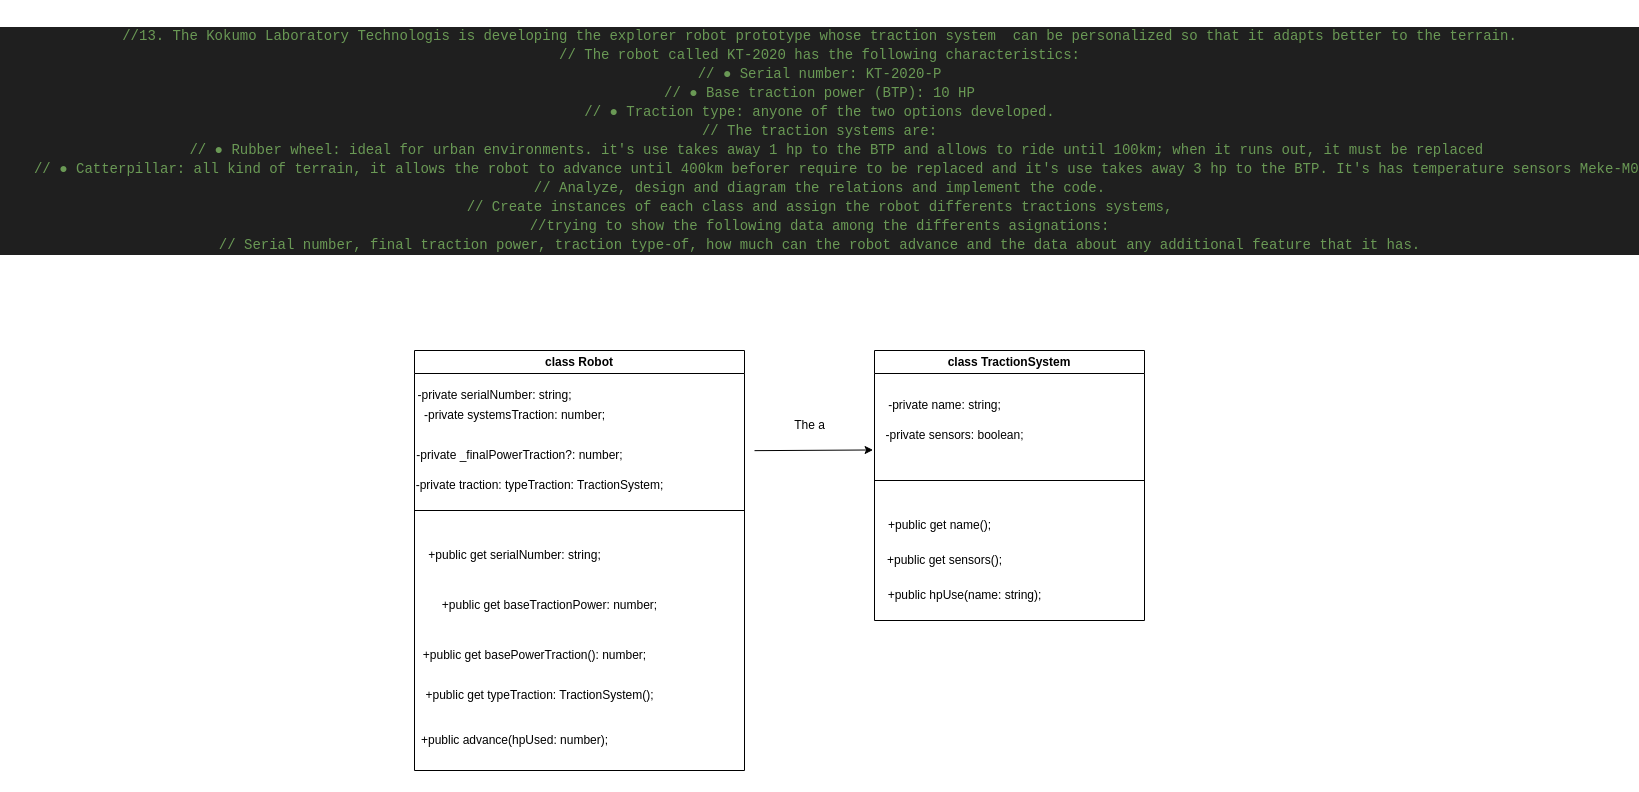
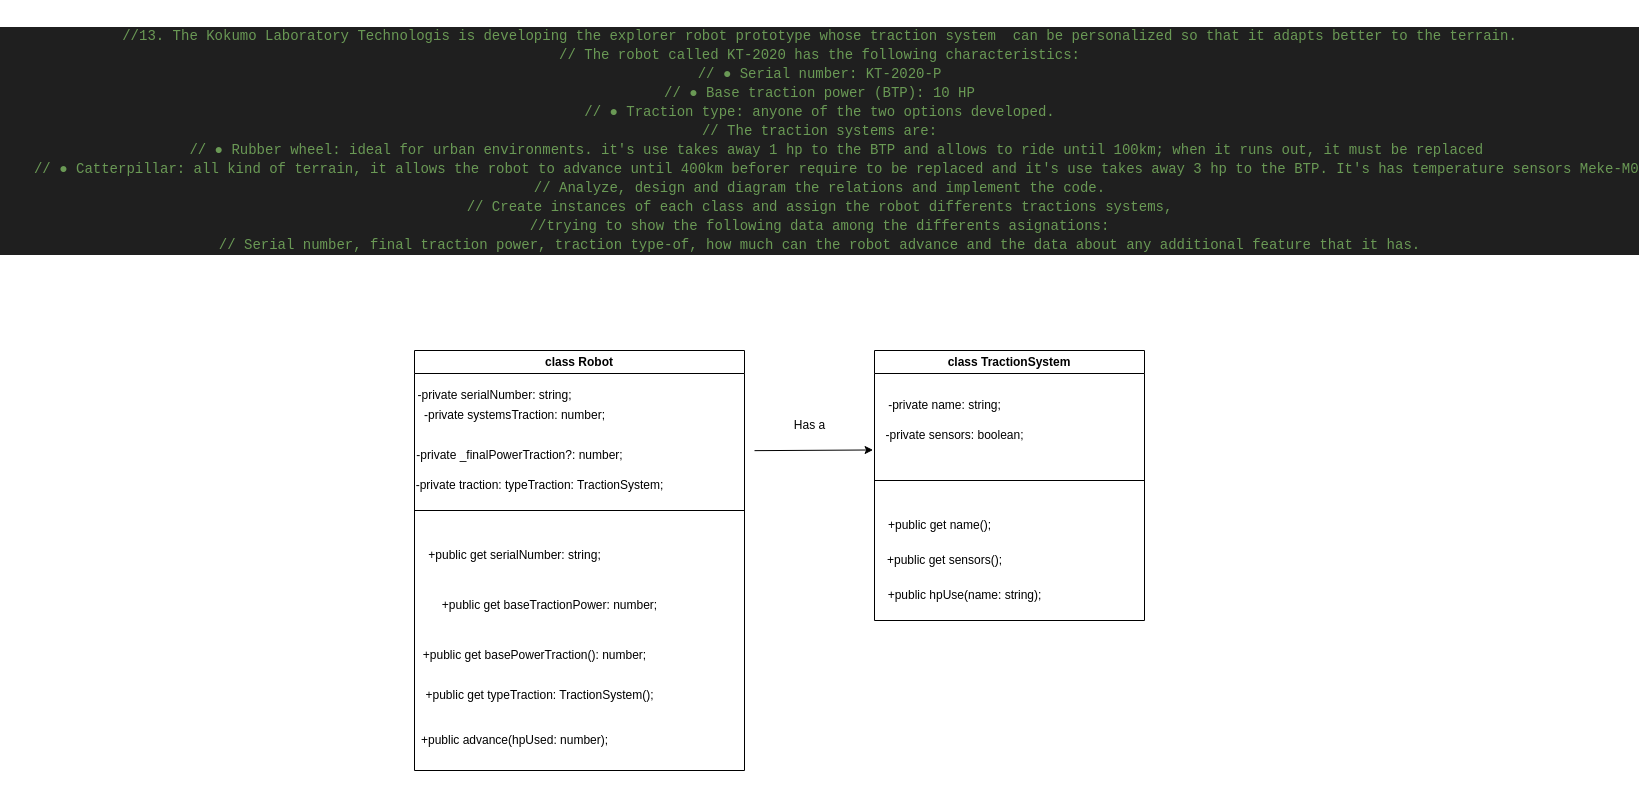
- <mxCell id="22" value="The a" style="text;html=1;align=center;verticalAlign=middle;resizable=0;points=[];autosize=1;strokeColor=none;fillColor=none;" vertex="1" parent="1"><mxGeometry x="745" y="410" width="50" height="30" as="geometry" /></mxCell>
+ <mxCell id="22" value="Has a" style="text;html=1;align=center;verticalAlign=middle;resizable=0;points=[];autosize=1;strokeColor=none;fillColor=none;" vertex="1" parent="1"><mxGeometry x="745" y="410" width="50" height="30" as="geometry" /></mxCell>
